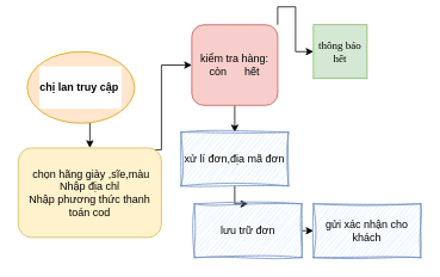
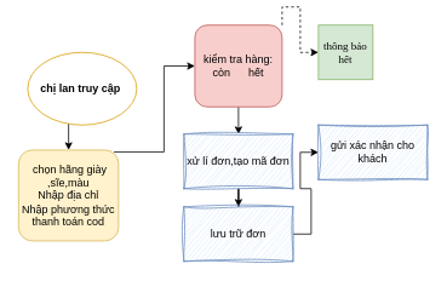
- <mxCell id="6" style="edgeStyle=orthogonalEdgeStyle;rounded=0;orthogonalLoop=1;jettySize=auto;html=1;exitX=1;exitY=0;exitDx=0;exitDy=0;entryX=0;entryY=0.5;entryDx=0;entryDy=0;" parent="1" source="8" target="10" edge="1"><mxGeometry relative="1" as="geometry"><mxPoint x="370" y="50" as="targetPoint" /></mxGeometry></mxCell>
+ <mxCell id="6" style="edgeStyle=orthogonalEdgeStyle;rounded=0;orthogonalLoop=1;jettySize=auto;html=1;exitX=1;exitY=0;exitDx=0;exitDy=0;entryX=0;entryY=0.5;entryDx=0;entryDy=0;dashed=1;" parent="1" source="8" target="10" edge="1"><mxGeometry relative="1" as="geometry"><mxPoint x="370" y="50" as="targetPoint" /></mxGeometry></mxCell>
- <mxCell id="3" value="&lt;h4&gt;&lt;font style=&quot;vertical-align: inherit;&quot; dir=&quot;auto&quot;&gt;&lt;font style=&quot;vertical-align: inherit;&quot; dir=&quot;auto&quot;&gt;chị lan truy cập&amp;nbsp;&lt;/font&gt;&lt;/font&gt;&lt;/h4&gt;" style="ellipse;whiteSpace=wrap;html=1;labelBackgroundColor=default;fillColor=#ffe6cc;strokeColor=#d79b00;" parent="1" vertex="1"><mxGeometry x="30" y="50" width="120" height="80" as="geometry" /></mxCell>
+ <mxCell id="3" value="&lt;h4&gt;&lt;font style=&quot;vertical-align: inherit;&quot; dir=&quot;auto&quot;&gt;&lt;font style=&quot;vertical-align: inherit;&quot; dir=&quot;auto&quot;&gt;chị lan truy cập&amp;nbsp;&lt;/font&gt;&lt;/font&gt;&lt;/h4&gt;" style="ellipse;whiteSpace=wrap;html=1;labelBackgroundColor=default;fillColor=#ffffff;strokeColor=#d79b00;" parent="1" vertex="1"><mxGeometry x="30" y="50" width="120" height="80" as="geometry" /></mxCell>
- <mxCell id="13" value="&lt;font style=&quot;vertical-align: inherit;&quot; dir=&quot;auto&quot;&gt;&lt;font style=&quot;vertical-align: inherit;&quot; dir=&quot;auto&quot;&gt;xử lí đơn,địa mã đơn&lt;/font&gt;&lt;/font&gt;" style="rounded=0;whiteSpace=wrap;html=1;fillColor=#dae8fc;strokeColor=#6c8ebf;glass=0;shadow=0;sketch=1;curveFitting=1;jiggle=2;" parent="1" vertex="1"><mxGeometry x="202" y="140" width="120" height="60" as="geometry" /></mxCell>
+ <mxCell id="13" value="&lt;font style=&quot;vertical-align: inherit;&quot; dir=&quot;auto&quot;&gt;&lt;font style=&quot;vertical-align: inherit;&quot; dir=&quot;auto&quot;&gt;xử lí đơn,tạo mã đơn&lt;/font&gt;&lt;/font&gt;" style="rounded=0;whiteSpace=wrap;html=1;fillColor=#dae8fc;strokeColor=#6c8ebf;glass=0;shadow=0;sketch=1;curveFitting=1;jiggle=2;" parent="1" vertex="1"><mxGeometry x="202" y="140" width="120" height="60" as="geometry" /></mxCell>
- <mxCell id="5" value="&lt;font style=&quot;vertical-align: inherit;&quot; dir=&quot;auto&quot;&gt;&lt;font style=&quot;vertical-align: inherit;&quot; dir=&quot;auto&quot;&gt;&amp;nbsp;chọn hãng giày ,sĩe,màu&lt;/font&gt;&lt;/font&gt;&lt;div&gt;&lt;font style=&quot;vertical-align: inherit;&quot; dir=&quot;auto&quot;&gt;&lt;font style=&quot;vertical-align: inherit;&quot; dir=&quot;auto&quot;&gt;&lt;font style=&quot;vertical-align: inherit;&quot; dir=&quot;auto&quot;&gt;&lt;font style=&quot;vertical-align: inherit;&quot; dir=&quot;auto&quot;&gt;Nhập địa chỉ&lt;/font&gt;&lt;/font&gt;&lt;/font&gt;&lt;/font&gt;&lt;/div&gt;&lt;div&gt;&lt;font style=&quot;vertical-align: inherit;&quot; dir=&quot;auto&quot;&gt;&lt;font style=&quot;vertical-align: inherit;&quot; dir=&quot;auto&quot;&gt;&lt;font style=&quot;vertical-align: inherit;&quot; dir=&quot;auto&quot;&gt;&lt;font style=&quot;vertical-align: inherit;&quot; dir=&quot;auto&quot;&gt;&lt;font style=&quot;vertical-align: inherit;&quot; dir=&quot;auto&quot;&gt;&lt;font style=&quot;vertical-align: inherit;&quot; dir=&quot;auto&quot;&gt;Nhập phương thức thanh toán cod&lt;/font&gt;&lt;/font&gt;&lt;/font&gt;&lt;/font&gt;&lt;/font&gt;&lt;/font&gt;&lt;/div&gt;" style="rounded=1;whiteSpace=wrap;html=1;fillColor=#fff2cc;strokeColor=#d6b656;" parent="1" vertex="1"><mxGeometry x="20" y="157.5" width="160" height="100" as="geometry" /></mxCell>
+ <mxCell id="5" value="&lt;font style=&quot;vertical-align: inherit;&quot; dir=&quot;auto&quot;&gt;&lt;font style=&quot;vertical-align: inherit;&quot; dir=&quot;auto&quot;&gt;&amp;nbsp;chọn hãng giày ,sĩe,màu&lt;/font&gt;&lt;/font&gt;&lt;div&gt;&lt;font style=&quot;vertical-align: inherit;&quot; dir=&quot;auto&quot;&gt;&lt;font style=&quot;vertical-align: inherit;&quot; dir=&quot;auto&quot;&gt;&lt;font style=&quot;vertical-align: inherit;&quot; dir=&quot;auto&quot;&gt;&lt;font style=&quot;vertical-align: inherit;&quot; dir=&quot;auto&quot;&gt;Nhập địa chỉ&lt;/font&gt;&lt;/font&gt;&lt;/font&gt;&lt;/font&gt;&lt;/div&gt;&lt;div&gt;&lt;font style=&quot;vertical-align: inherit;&quot; dir=&quot;auto&quot;&gt;&lt;font style=&quot;vertical-align: inherit;&quot; dir=&quot;auto&quot;&gt;&lt;font style=&quot;vertical-align: inherit;&quot; dir=&quot;auto&quot;&gt;&lt;font style=&quot;vertical-align: inherit;&quot; dir=&quot;auto&quot;&gt;&lt;font style=&quot;vertical-align: inherit;&quot; dir=&quot;auto&quot;&gt;&lt;font style=&quot;vertical-align: inherit;&quot; dir=&quot;auto&quot;&gt;Nhập phương thức thanh toán cod&lt;/font&gt;&lt;/font&gt;&lt;/font&gt;&lt;/font&gt;&lt;/font&gt;&lt;/font&gt;&lt;/div&gt;" style="rounded=1;whiteSpace=wrap;html=1;fillColor=#fff2cc;strokeColor=#d6b656;" parent="1" vertex="1"><mxGeometry x="20" y="157.5" width="110" height="100" as="geometry" /></mxCell>
- <mxCell id="15" value="&lt;font style=&quot;vertical-align: inherit;&quot; dir=&quot;auto&quot;&gt;&lt;font style=&quot;vertical-align: inherit;&quot; dir=&quot;auto&quot;&gt;lưu trữ đơn&lt;/font&gt;&lt;/font&gt;" style="rounded=0;whiteSpace=wrap;html=1;fillColor=#dae8fc;strokeColor=#6c8ebf;sketch=1;curveFitting=1;jiggle=2;" parent="1" vertex="1"><mxGeometry x="217" y="220" width="120" height="60" as="geometry" /></mxCell>
+ <mxCell id="15" value="&lt;font style=&quot;vertical-align: inherit;&quot; dir=&quot;auto&quot;&gt;&lt;font style=&quot;vertical-align: inherit;&quot; dir=&quot;auto&quot;&gt;lưu trữ đơn&lt;/font&gt;&lt;/font&gt;" style="rounded=0;whiteSpace=wrap;html=1;fillColor=#dae8fc;strokeColor=#6c8ebf;sketch=1;curveFitting=1;jiggle=2;" parent="1" vertex="1"><mxGeometry x="202" y="220" width="120" height="60" as="geometry" /></mxCell>
- <mxCell id="16" value="&lt;font style=&quot;vertical-align: inherit;&quot; dir=&quot;auto&quot;&gt;&lt;font style=&quot;vertical-align: inherit;&quot; dir=&quot;auto&quot;&gt;gửi xác nhận cho khách&lt;/font&gt;&lt;/font&gt;" style="rounded=0;whiteSpace=wrap;html=1;fillColor=#dae8fc;strokeColor=#6c8ebf;sketch=1;curveFitting=1;jiggle=2;" parent="1" vertex="1"><mxGeometry x="350" y="220" width="120" height="60" as="geometry" /></mxCell>
+ <mxCell id="16" value="&lt;font style=&quot;vertical-align: inherit;&quot; dir=&quot;auto&quot;&gt;&lt;font style=&quot;vertical-align: inherit;&quot; dir=&quot;auto&quot;&gt;gửi xác nhận cho khách&lt;/font&gt;&lt;/font&gt;" style="rounded=0;whiteSpace=wrap;html=1;fillColor=#dae8fc;strokeColor=#6c8ebf;sketch=1;curveFitting=1;jiggle=2;" parent="1" vertex="1"><mxGeometry x="350" y="130" width="120" height="60" as="geometry" /></mxCell>
